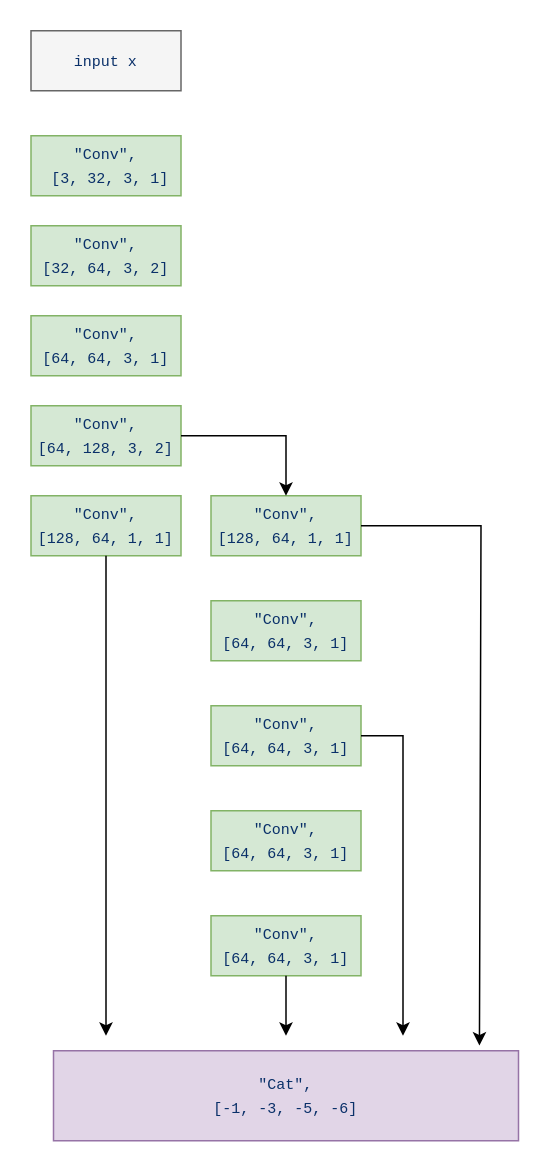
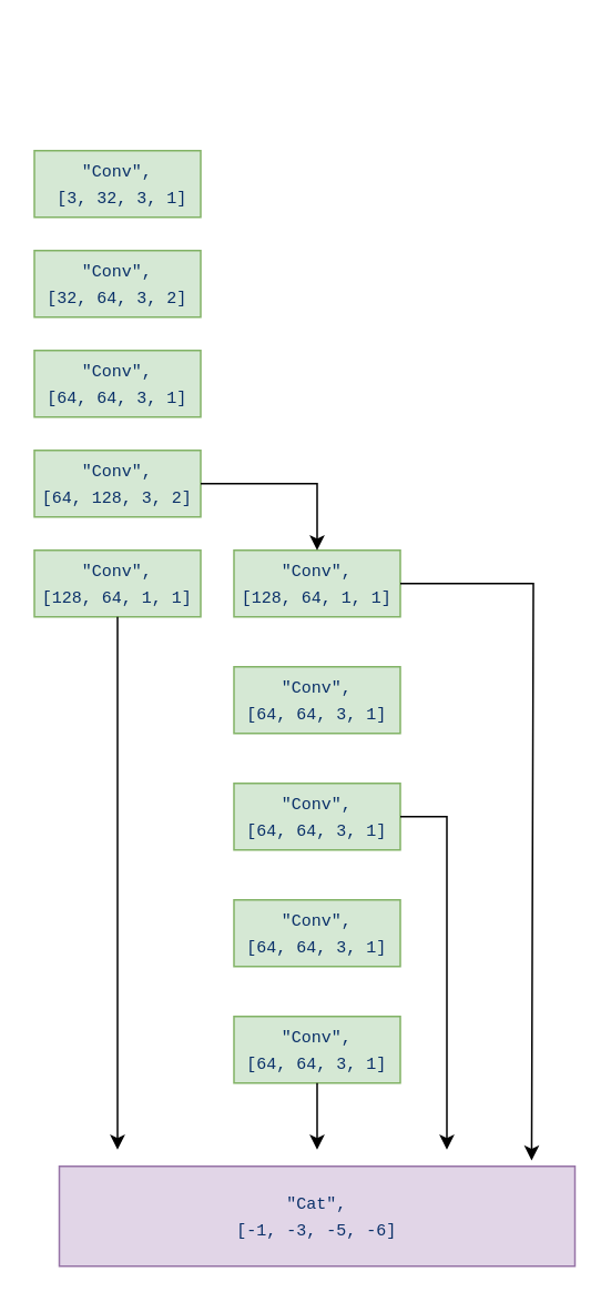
- <mxCell id="8" value="&lt;div style=&quot;text-align: start;&quot;&gt;&lt;span style=&quot;background-color: initial; font-size: 10px;&quot;&gt;&lt;font face=&quot;ui-monospace, SFMono-Regular, SF Mono, Menlo, Consolas, Liberation Mono, monospace&quot; color=&quot;#0a3069&quot;&gt;input x&lt;/font&gt;&lt;/span&gt;&lt;/div&gt;" style="rounded=0;whiteSpace=wrap;html=1;fillColor=#f5f5f5;strokeColor=#666666;fontColor=#333333;" vertex="1" parent="1"><mxGeometry x="20" y="20" width="100" height="40" as="geometry" /></mxCell>
